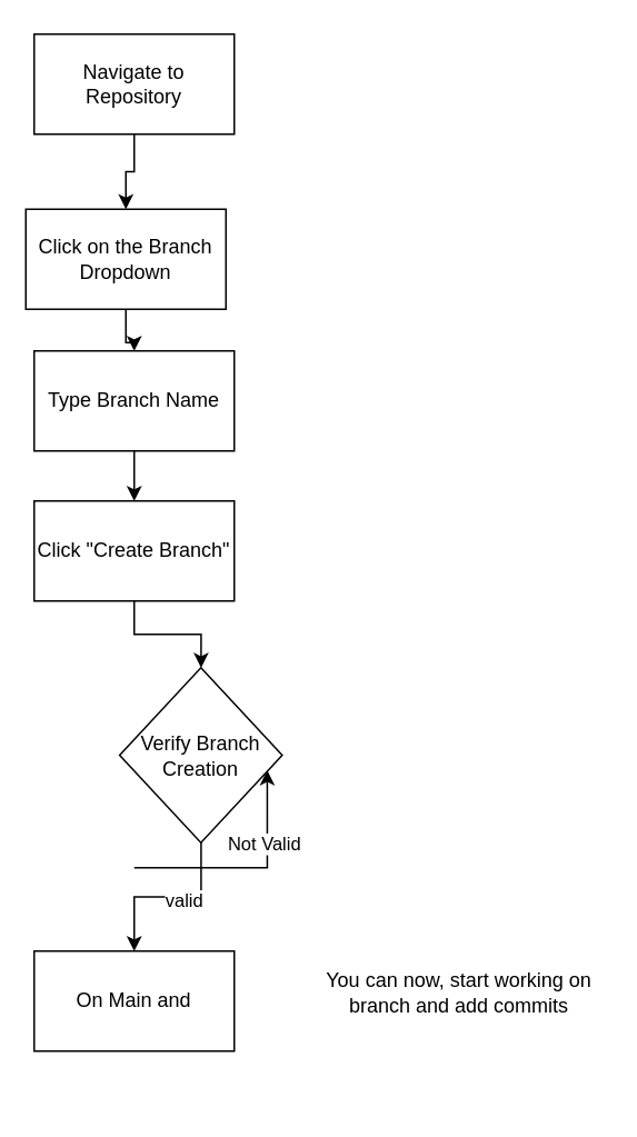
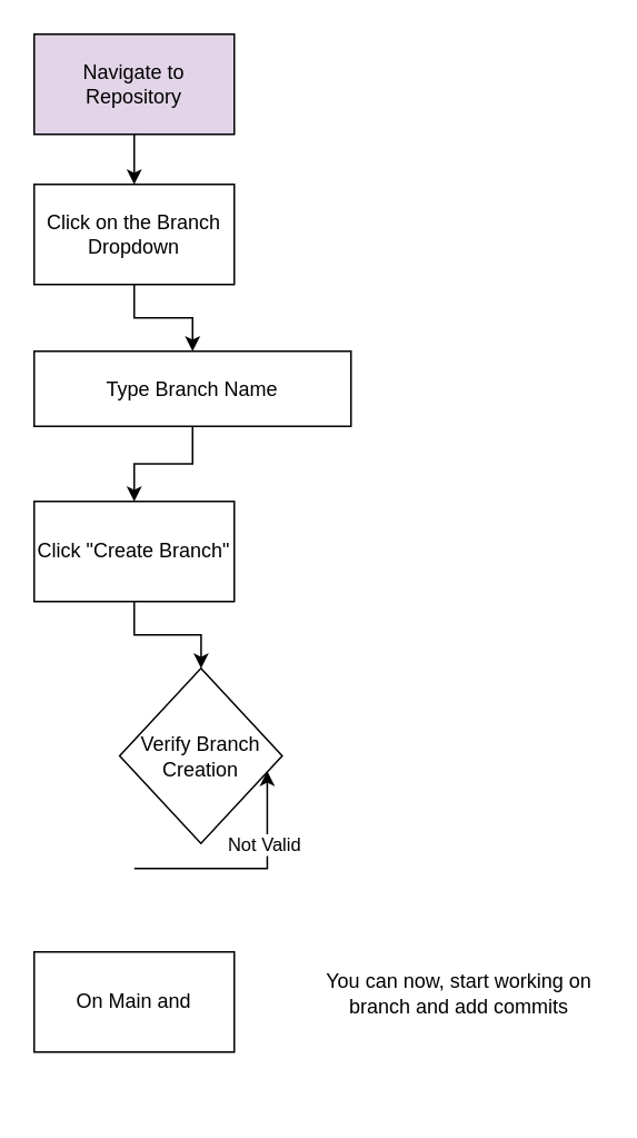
- <mxCell id="3" value="Navigate to Repository" style="rounded=0;whiteSpace=wrap;html=1;" vertex="1" parent="1"><mxGeometry x="20" y="20" width="120" height="60" as="geometry" /></mxCell>
+ <mxCell id="3" value="Navigate to Repository" style="rounded=0;whiteSpace=wrap;html=1;fillColor=#e1d5e7;" vertex="1" parent="1"><mxGeometry x="20" y="20" width="120" height="60" as="geometry" /></mxCell>
- <mxCell id="5" value="Click on the Branch Dropdown" style="rounded=0;whiteSpace=wrap;html=1;" vertex="1" parent="1"><mxGeometry x="15" y="125" width="120" height="60" as="geometry" /></mxCell>
+ <mxCell id="5" value="Click on the Branch Dropdown" style="rounded=0;whiteSpace=wrap;html=1;" vertex="1" parent="1"><mxGeometry x="20" y="110" width="120" height="60" as="geometry" /></mxCell>
- <mxCell id="7" value="Type Branch Name" style="rounded=0;whiteSpace=wrap;html=1;" vertex="1" parent="1"><mxGeometry x="20" y="210" width="120" height="60" as="geometry" /></mxCell>
+ <mxCell id="7" value="Type Branch Name" style="rounded=0;whiteSpace=wrap;html=1;" vertex="1" parent="1"><mxGeometry x="20" y="210" width="190" height="45" as="geometry" /></mxCell>
- <mxCell id="10" value="" style="edgeStyle=orthogonalEdgeStyle;rounded=0;orthogonalLoop=1;jettySize=auto;html=1;" edge="1" parent="1" source="12" target="15"><mxGeometry relative="1" as="geometry" /></mxCell>
- <mxCell id="11" value="valid" style="edgeLabel;html=1;align=center;verticalAlign=middle;resizable=0;points=[];" vertex="1" connectable="0" parent="10"><mxGeometry x="-0.178" y="2" relative="1" as="geometry"><mxPoint as="offset" /></mxGeometry></mxCell>
